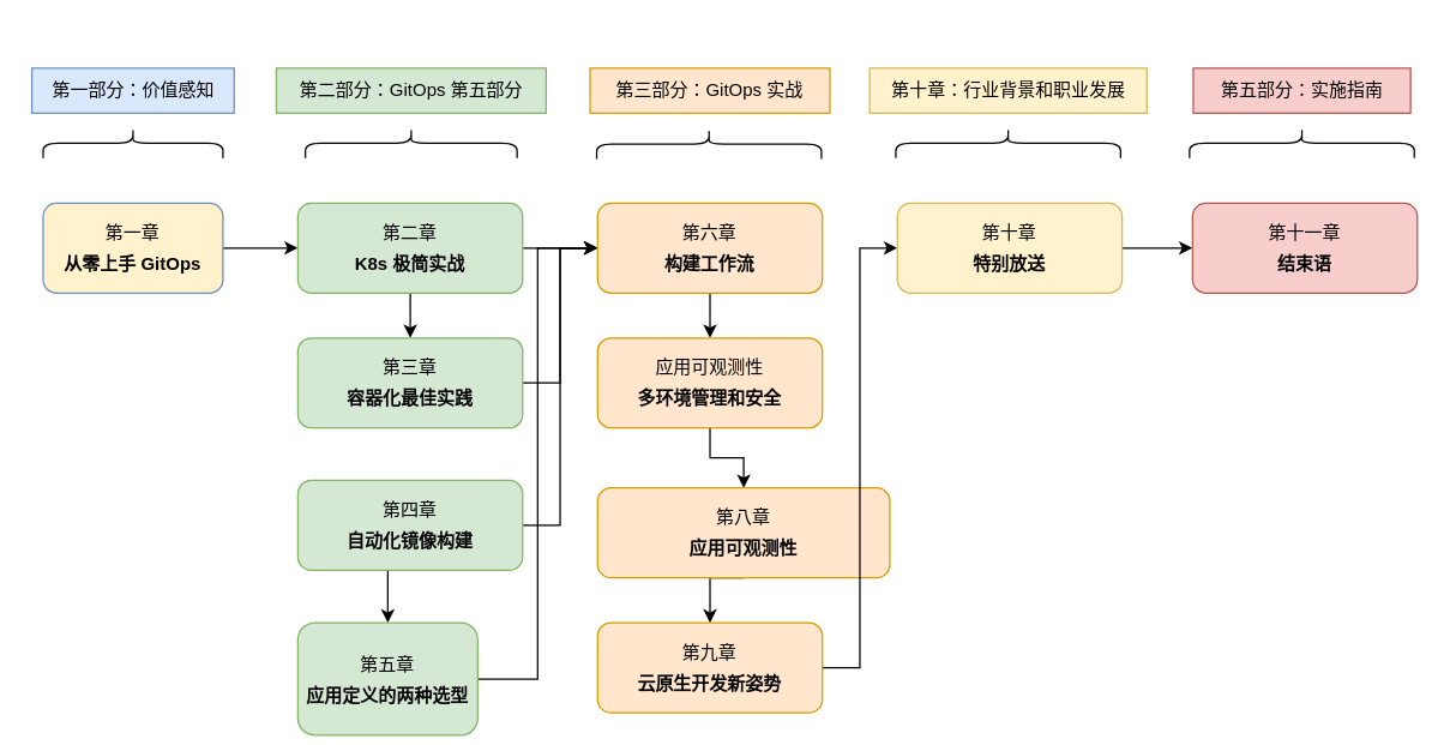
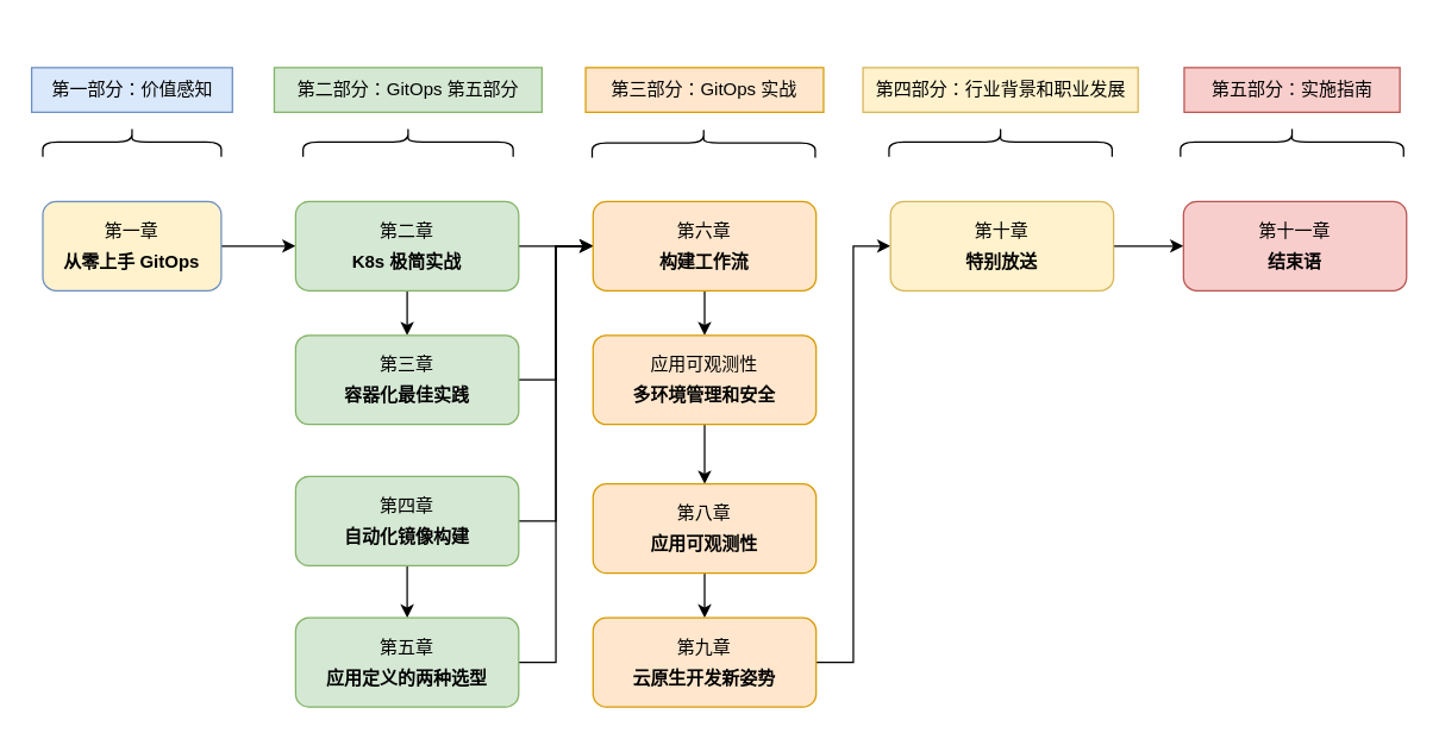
- <mxCell id="31" value="第十章：行业背景和职业发展" style="text;html=1;strokeColor=#d6b656;fillColor=#fff2cc;align=center;verticalAlign=middle;whiteSpace=wrap;rounded=0;" vertex="1" parent="1"><mxGeometry x="579.5" y="45" width="185" height="30" as="geometry" /></mxCell>
+ <mxCell id="31" value="第四部分：行业背景和职业发展" style="text;html=1;strokeColor=#d6b656;fillColor=#fff2cc;align=center;verticalAlign=middle;whiteSpace=wrap;rounded=0;" vertex="1" parent="1"><mxGeometry x="579.5" y="45" width="185" height="30" as="geometry" /></mxCell>
- <mxCell id="24" value="&lt;p style=&quot;line-height: 1.7;&quot;&gt;第八章&lt;br&gt;&lt;b&gt;应用可观测性&lt;/b&gt;&lt;/p&gt;" style="rounded=1;whiteSpace=wrap;html=1;fillColor=#ffe6cc;strokeColor=#d79b00;" vertex="1" parent="1"><mxGeometry x="398" y="325" width="195" height="60" as="geometry" /></mxCell>
+ <mxCell id="24" value="&lt;p style=&quot;line-height: 1.7;&quot;&gt;第八章&lt;br&gt;&lt;b&gt;应用可观测性&lt;/b&gt;&lt;/p&gt;" style="rounded=1;whiteSpace=wrap;html=1;fillColor=#ffe6cc;strokeColor=#d79b00;" vertex="1" parent="1"><mxGeometry x="398" y="325" width="150" height="60" as="geometry" /></mxCell>
- <mxCell id="13" value="&lt;p style=&quot;line-height: 1.7;&quot;&gt;第五章&lt;br&gt;&lt;b&gt;应用定义的两种选型&lt;/b&gt;&lt;/p&gt;" style="rounded=1;whiteSpace=wrap;html=1;fillColor=#d5e8d4;strokeColor=#82b366;" vertex="1" parent="1"><mxGeometry x="198" y="415" width="120" height="75" as="geometry" /></mxCell>
+ <mxCell id="13" value="&lt;p style=&quot;line-height: 1.7;&quot;&gt;第五章&lt;br&gt;&lt;b&gt;应用定义的两种选型&lt;/b&gt;&lt;/p&gt;" style="rounded=1;whiteSpace=wrap;html=1;fillColor=#d5e8d4;strokeColor=#82b366;" vertex="1" parent="1"><mxGeometry x="198" y="415" width="150" height="60" as="geometry" /></mxCell>
